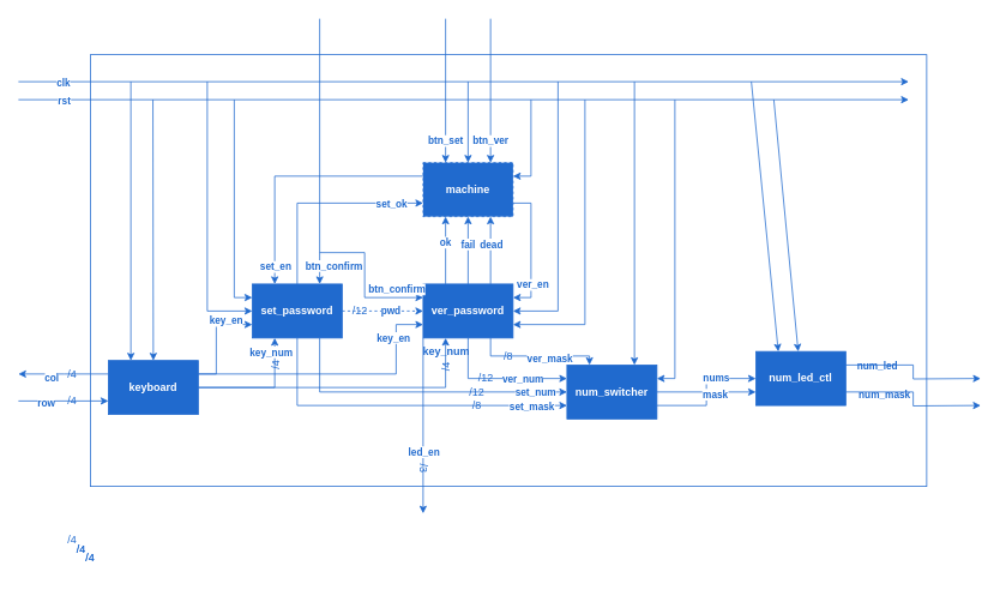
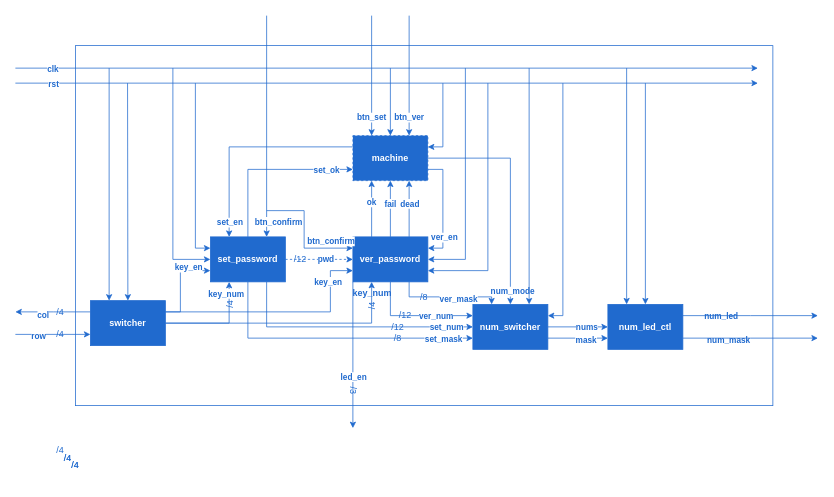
+ <mxCell id="16" style="edgeStyle=orthogonalEdgeStyle;rounded=0;orthogonalLoop=1;jettySize=auto;html=1;exitX=1;exitY=0.5;exitDx=0;exitDy=0;entryX=0.5;entryY=0;entryDx=0;entryDy=0;strokeColor=#206ACE;fontColor=#206ACE;fillColor=#206ACE;" edge="1" parent="1" source="18" target="45"><mxGeometry relative="1" as="geometry" /></mxCell>
+ <mxCell id="17" value="&lt;b&gt;num_mode&lt;/b&gt;" style="edgeLabel;html=1;align=center;verticalAlign=middle;resizable=0;points=[];fontColor=#206ACE;" vertex="1" connectable="0" parent="16"><mxGeometry x="0.88" y="2" relative="1" as="geometry"><mxPoint as="offset" /></mxGeometry></mxCell>
- <mxCell id="48" value="&lt;span&gt;num_led_ctl&lt;/span&gt;" style="rounded=0;whiteSpace=wrap;html=1;strokeColor=#206ace;fontColor=#FFFFFF;fillColor=#206ACE;fontStyle=1" vertex="1" parent="1"><mxGeometry x="840" y="390" width="100" height="60" as="geometry" /></mxCell>
+ <mxCell id="48" value="&lt;span&gt;num_led_ctl&lt;/span&gt;" style="rounded=0;whiteSpace=wrap;html=1;strokeColor=#206ace;fontColor=#FFFFFF;fillColor=#206ACE;fontStyle=1" vertex="1" parent="1"><mxGeometry x="810" y="405" width="100" height="60" as="geometry" /></mxCell>
- <mxCell id="11" value="&lt;span&gt;keyboard&lt;/span&gt;" style="rounded=0;whiteSpace=wrap;html=1;strokeColor=#206ace;fontColor=#FFFFFF;fillColor=#206ACE;fontStyle=1" vertex="1" parent="1"><mxGeometry x="120" y="400" width="100" height="60" as="geometry" /></mxCell>
+ <mxCell id="11" value="&lt;span&gt;switcher&lt;/span&gt;" style="rounded=0;whiteSpace=wrap;html=1;strokeColor=#206ace;fontColor=#FFFFFF;fillColor=#206ACE;fontStyle=1" vertex="1" parent="1"><mxGeometry x="120" y="400" width="100" height="60" as="geometry" /></mxCell>
